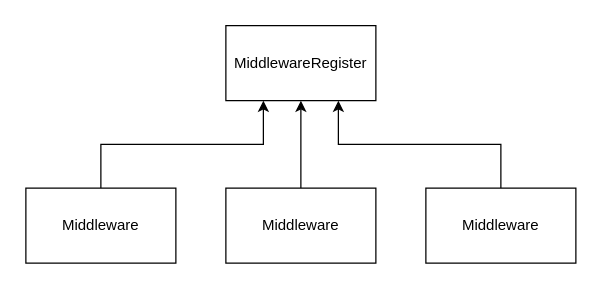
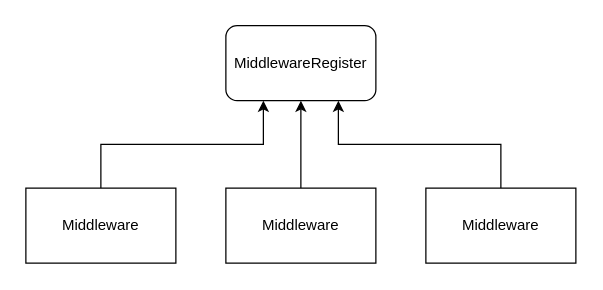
- <mxCell id="2" value="MiddlewareRegister" style="rounded=0;whiteSpace=wrap;html=1;" vertex="1" parent="1"><mxGeometry x="180" y="20" width="120" height="60" as="geometry" /></mxCell>
+ <mxCell id="2" value="MiddlewareRegister" style="whiteSpace=wrap;html=1;rounded=1;" vertex="1" parent="1"><mxGeometry x="180" y="20" width="120" height="60" as="geometry" /></mxCell>
